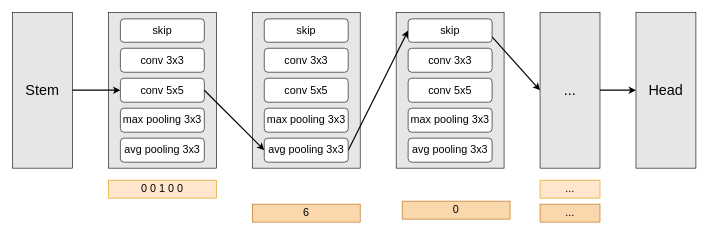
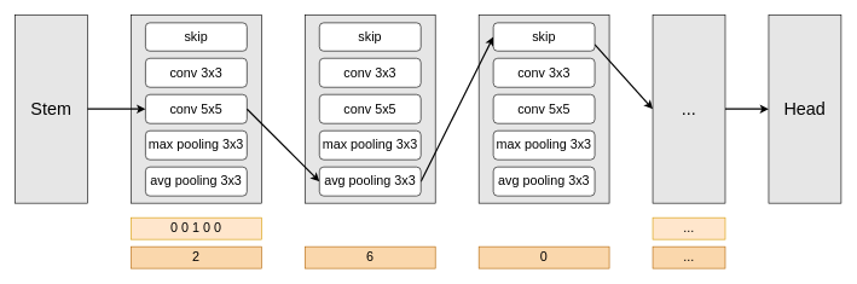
- <mxCell id="32" value="&lt;font style=&quot;font-size: 18px&quot;&gt;0&lt;br&gt;&lt;/font&gt;" style="rounded=0;whiteSpace=wrap;html=1;fillColor=#fad7ac;strokeColor=#b46504;" parent="1" vertex="1"><mxGeometry x="670" y="335" width="180" height="30" as="geometry" /></mxCell>
+ <mxCell id="32" value="&lt;font style=&quot;font-size: 18px&quot;&gt;0&lt;br&gt;&lt;/font&gt;" style="rounded=0;whiteSpace=wrap;html=1;fillColor=#fad7ac;strokeColor=#b46504;" parent="1" vertex="1"><mxGeometry x="660" y="340" width="180" height="30" as="geometry" /></mxCell>
+ <mxCell id="30" value="&lt;font style=&quot;font-size: 18px&quot;&gt;2&lt;br&gt;&lt;/font&gt;" style="rounded=0;whiteSpace=wrap;html=1;fillColor=#fad7ac;strokeColor=#b46504;" parent="1" vertex="1"><mxGeometry x="180" y="340" width="180" height="30" as="geometry" /></mxCell>
